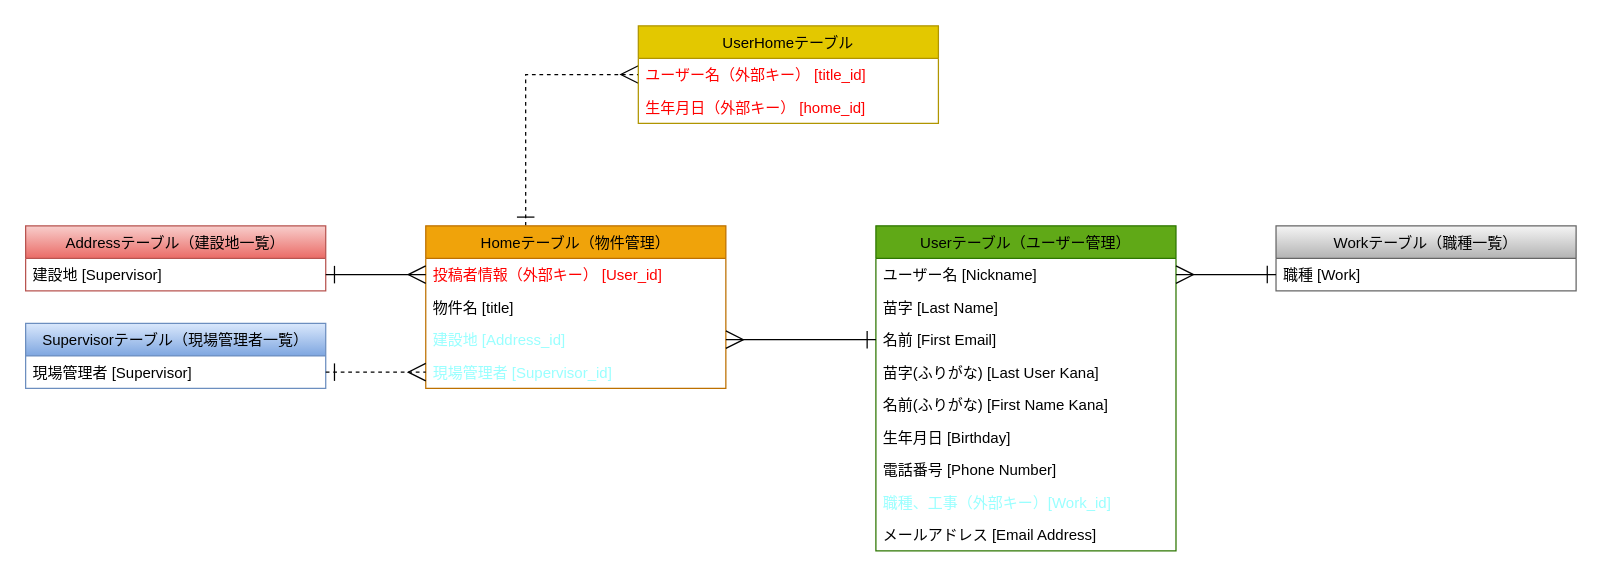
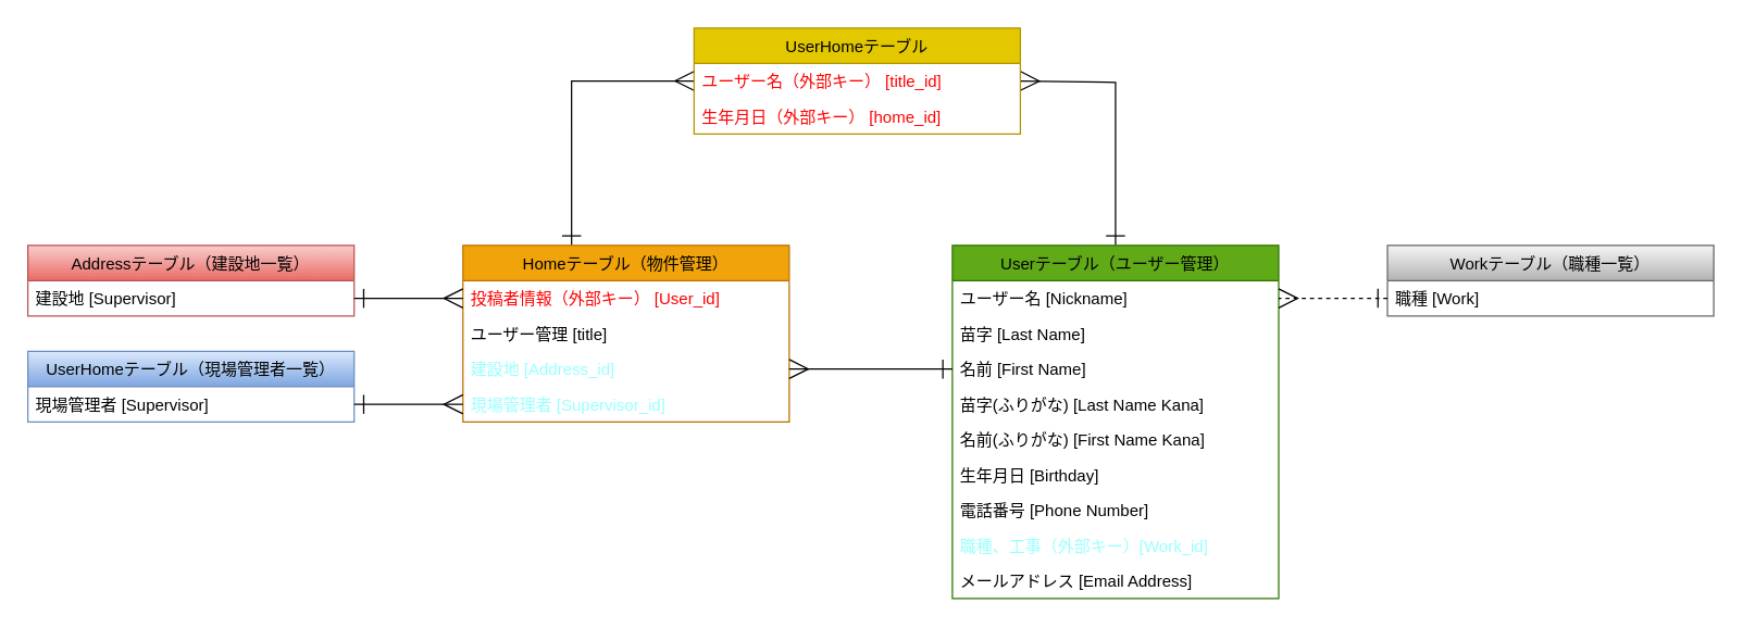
- <mxCell id="13" style="edgeStyle=orthogonalEdgeStyle;rounded=0;orthogonalLoop=1;jettySize=auto;html=1;exitX=0.333;exitY=0;exitDx=0;exitDy=0;entryX=0;entryY=0.5;entryDx=0;entryDy=0;exitPerimeter=0;endSize=12;startSize=12;endArrow=ERmany;endFill=0;startArrow=ERone;startFill=0;dashed=1;" parent="1" source="14" target="24" edge="1"><mxGeometry relative="1" as="geometry"><mxPoint x="459.857" y="60" as="targetPoint" /></mxGeometry></mxCell>
+ <mxCell id="13" style="edgeStyle=orthogonalEdgeStyle;rounded=0;orthogonalLoop=1;jettySize=auto;html=1;exitX=0.333;exitY=0;exitDx=0;exitDy=0;entryX=0;entryY=0.5;entryDx=0;entryDy=0;exitPerimeter=0;endSize=12;startSize=12;endArrow=ERmany;endFill=0;startArrow=ERone;startFill=0;" parent="1" source="14" target="24" edge="1"><mxGeometry relative="1" as="geometry"><mxPoint x="459.857" y="60" as="targetPoint" /></mxGeometry></mxCell>
+ <mxCell id="2" style="edgeStyle=orthogonalEdgeStyle;rounded=0;orthogonalLoop=1;jettySize=auto;html=1;exitX=0.5;exitY=0;exitDx=0;exitDy=0;entryX=1;entryY=0.5;entryDx=0;entryDy=0;endSize=12;startSize=12;endArrow=ERmany;endFill=0;startArrow=ERone;startFill=0;" parent="1" source="3" target="24" edge="1"><mxGeometry relative="1" as="geometry"><mxPoint x="820" y="60" as="targetPoint" /><Array as="points"><mxPoint x="820" y="60" /><mxPoint x="750" y="60" /></Array></mxGeometry></mxCell>
- <mxCell id="31" style="edgeStyle=none;html=1;exitX=0;exitY=0.5;exitDx=0;exitDy=0;entryX=1;entryY=0.5;entryDx=0;entryDy=0;endArrow=ERmany;endFill=0;startArrow=ERone;startFill=0;strokeWidth=1;endSize=12;startSize=12;" edge="1" parent="1" source="30" target="4"><mxGeometry relative="1" as="geometry" /></mxCell>
+ <mxCell id="31" style="edgeStyle=none;html=1;exitX=0;exitY=0.5;exitDx=0;exitDy=0;entryX=1;entryY=0.5;entryDx=0;entryDy=0;endArrow=ERmany;endFill=0;startArrow=ERone;startFill=0;strokeWidth=1;endSize=12;startSize=12;dashed=1;" edge="1" parent="1" source="30" target="4"><mxGeometry relative="1" as="geometry" /></mxCell>
- <mxCell id="16" value="物件名 [title]&#10;" style="text;align=left;verticalAlign=top;spacingLeft=4;spacingRight=4;overflow=hidden;rotatable=0;points=[[0,0.5],[1,0.5]];portConstraint=eastwest;" parent="14" vertex="1"><mxGeometry y="52" width="240" height="26" as="geometry" /></mxCell>
+ <mxCell id="16" value="ユーザー管理 [title]&#10;" style="text;align=left;verticalAlign=top;spacingLeft=4;spacingRight=4;overflow=hidden;rotatable=0;points=[[0,0.5],[1,0.5]];portConstraint=eastwest;" parent="14" vertex="1"><mxGeometry y="52" width="240" height="26" as="geometry" /></mxCell>
- <mxCell id="19" value="Supervisorテーブル（現場管理者一覧）" style="swimlane;fontStyle=0;align=center;verticalAlign=top;childLayout=stackLayout;horizontal=1;startSize=26;horizontalStack=0;resizeParent=1;resizeLast=0;collapsible=1;marginBottom=0;rounded=0;shadow=0;strokeWidth=1;fillColor=#dae8fc;strokeColor=#6c8ebf;gradientColor=#7ea6e0;fontColor=#000000;" parent="1" vertex="1"><mxGeometry x="20" y="258" width="240" height="52" as="geometry"><mxRectangle x="550" y="140" width="160" height="26" as="alternateBounds" /></mxGeometry></mxCell>
+ <mxCell id="19" value="UserHomeテーブル（現場管理者一覧）" style="swimlane;fontStyle=0;align=center;verticalAlign=top;childLayout=stackLayout;horizontal=1;startSize=26;horizontalStack=0;resizeParent=1;resizeLast=0;collapsible=1;marginBottom=0;rounded=0;shadow=0;strokeWidth=1;fillColor=#dae8fc;strokeColor=#6c8ebf;gradientColor=#7ea6e0;fontColor=#000000;" parent="1" vertex="1"><mxGeometry x="20" y="258" width="240" height="52" as="geometry"><mxRectangle x="550" y="140" width="160" height="26" as="alternateBounds" /></mxGeometry></mxCell>
- <mxCell id="6" value="名前 [First Email]" style="text;align=left;verticalAlign=top;spacingLeft=4;spacingRight=4;overflow=hidden;rotatable=0;points=[[0,0.5],[1,0.5]];portConstraint=eastwest;" parent="3" vertex="1"><mxGeometry y="78" width="240" height="26" as="geometry" /></mxCell>
+ <mxCell id="6" value="名前 [First Name]" style="text;align=left;verticalAlign=top;spacingLeft=4;spacingRight=4;overflow=hidden;rotatable=0;points=[[0,0.5],[1,0.5]];portConstraint=eastwest;" parent="3" vertex="1"><mxGeometry y="78" width="240" height="26" as="geometry" /></mxCell>
- <mxCell id="28" style="edgeStyle=orthogonalEdgeStyle;rounded=0;orthogonalLoop=1;jettySize=auto;html=1;exitX=1;exitY=0.5;exitDx=0;exitDy=0;entryX=0;entryY=0.5;entryDx=0;entryDy=0;endSize=12;startSize=12;endArrow=ERmany;endFill=0;startArrow=ERone;startFill=0;dashed=1;" parent="1" source="20" target="18" edge="1"><mxGeometry relative="1" as="geometry" /></mxCell>
+ <mxCell id="28" style="edgeStyle=orthogonalEdgeStyle;rounded=0;orthogonalLoop=1;jettySize=auto;html=1;exitX=1;exitY=0.5;exitDx=0;exitDy=0;entryX=0;entryY=0.5;entryDx=0;entryDy=0;endSize=12;startSize=12;endArrow=ERmany;endFill=0;startArrow=ERone;startFill=0;" parent="1" source="20" target="18" edge="1"><mxGeometry relative="1" as="geometry" /></mxCell>
- <mxCell id="7" value="苗字(ふりがな) [Last User Kana]" style="text;align=left;verticalAlign=top;spacingLeft=4;spacingRight=4;overflow=hidden;rotatable=0;points=[[0,0.5],[1,0.5]];portConstraint=eastwest;rounded=0;shadow=0;html=0;" parent="3" vertex="1"><mxGeometry y="104" width="240" height="26" as="geometry" /></mxCell>
+ <mxCell id="7" value="苗字(ふりがな) [Last Name Kana]" style="text;align=left;verticalAlign=top;spacingLeft=4;spacingRight=4;overflow=hidden;rotatable=0;points=[[0,0.5],[1,0.5]];portConstraint=eastwest;rounded=0;shadow=0;html=0;" parent="3" vertex="1"><mxGeometry y="104" width="240" height="26" as="geometry" /></mxCell>
